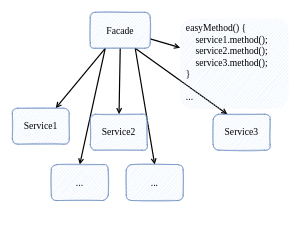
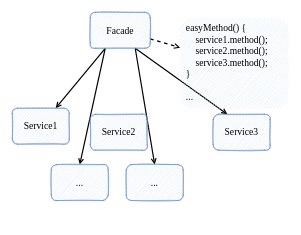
- <mxCell id="8" style="edgeStyle=none;rounded=0;orthogonalLoop=1;jettySize=auto;html=1;strokeWidth=2;fontFamily=Comic Sans MS;fontSize=16;endArrow=open;endFill=0;" edge="1" parent="1" source="9" target="15"><mxGeometry relative="1" as="geometry" /></mxCell>
+ <mxCell id="8" style="edgeStyle=none;rounded=0;orthogonalLoop=1;jettySize=auto;html=1;strokeWidth=2;fontFamily=Comic Sans MS;fontSize=16;endArrow=open;endFill=0;dashed=1;" edge="1" parent="1" source="9" target="15"><mxGeometry relative="1" as="geometry" /></mxCell>
- <mxCell id="4" style="edgeStyle=none;rounded=0;orthogonalLoop=1;jettySize=auto;html=1;exitX=0.5;exitY=1;exitDx=0;exitDy=0;strokeWidth=2;fontFamily=Comic Sans MS;fontSize=16;endArrow=open;endFill=0;" edge="1" parent="1" source="9" target="11"><mxGeometry relative="1" as="geometry" /></mxCell>
